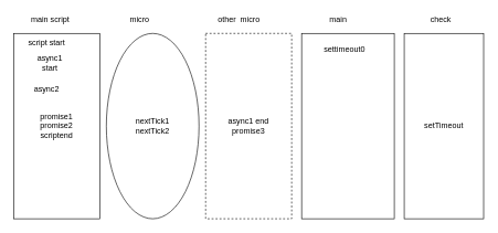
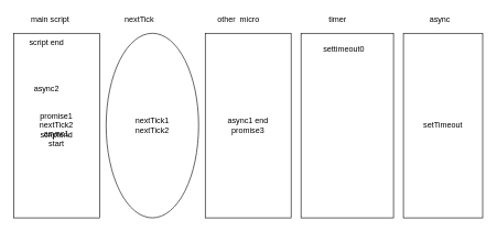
- <mxCell id="8" value="micro" style="text;html=1;align=center;verticalAlign=middle;resizable=0;points=[];autosize=1;strokeColor=none;fillColor=none;" vertex="1" parent="1"><mxGeometry x="180" y="20" width="60" height="20" as="geometry" /></mxCell>
+ <mxCell id="8" value="nextTick" style="text;html=1;align=center;verticalAlign=middle;resizable=0;points=[];autosize=1;strokeColor=none;fillColor=none;" vertex="1" parent="1"><mxGeometry x="180" y="20" width="60" height="20" as="geometry" /></mxCell>
- <mxCell id="10" value="main" style="text;html=1;align=center;verticalAlign=middle;resizable=0;points=[];autosize=1;strokeColor=none;fillColor=none;" vertex="1" parent="1"><mxGeometry x="490" y="20" width="40" height="20" as="geometry" /></mxCell>
+ <mxCell id="10" value="timer" style="text;html=1;align=center;verticalAlign=middle;resizable=0;points=[];autosize=1;strokeColor=none;fillColor=none;" vertex="1" parent="1"><mxGeometry x="490" y="20" width="40" height="20" as="geometry" /></mxCell>
- <mxCell id="11" value="check" style="text;html=1;align=center;verticalAlign=middle;resizable=0;points=[];autosize=1;strokeColor=none;fillColor=none;" vertex="1" parent="1"><mxGeometry x="640" y="20" width="50" height="20" as="geometry" /></mxCell>
+ <mxCell id="11" value="async" style="text;html=1;align=center;verticalAlign=middle;resizable=0;points=[];autosize=1;strokeColor=none;fillColor=none;" vertex="1" parent="1"><mxGeometry x="640" y="20" width="50" height="20" as="geometry" /></mxCell>
- <mxCell id="12" value="script start" style="text;html=1;strokeColor=none;fillColor=none;align=center;verticalAlign=middle;whiteSpace=wrap;rounded=0;" vertex="1" parent="1"><mxGeometry x="40" y="50" width="60" height="30" as="geometry" /></mxCell>
+ <mxCell id="12" value="script end" style="text;html=1;strokeColor=none;fillColor=none;align=center;verticalAlign=middle;whiteSpace=wrap;rounded=0;" vertex="1" parent="1"><mxGeometry x="40" y="50" width="60" height="30" as="geometry" /></mxCell>
- <mxCell id="14" value="async1 start" style="text;html=1;strokeColor=none;fillColor=none;align=center;verticalAlign=middle;whiteSpace=wrap;rounded=0;" vertex="1" parent="1"><mxGeometry x="45" y="80" width="60" height="30" as="geometry" /></mxCell>
+ <mxCell id="14" value="async1 start" style="text;html=1;strokeColor=none;fillColor=none;align=center;verticalAlign=middle;whiteSpace=wrap;rounded=0;" vertex="1" parent="1"><mxGeometry x="55" y="195" width="60" height="30" as="geometry" /></mxCell>
- <mxCell id="2" value="promise1&lt;br&gt;promise2&lt;br&gt;scriptend" style="rounded=0;whiteSpace=wrap;html=1;" vertex="1" parent="1"><mxGeometry x="20" y="50" width="130" height="280" as="geometry" /></mxCell>
+ <mxCell id="2" value="promise1&lt;br&gt;nextTick2&lt;br&gt;scriptend" style="rounded=0;whiteSpace=wrap;html=1;" vertex="1" parent="1"><mxGeometry x="20" y="50" width="130" height="280" as="geometry" /></mxCell>
- <mxCell id="4" value="async1 end&lt;br&gt;promise3" style="rounded=0;whiteSpace=wrap;html=1;dashed=1;" vertex="1" parent="1"><mxGeometry x="310" y="50" width="130" height="280" as="geometry" /></mxCell>
+ <mxCell id="4" value="async1 end&lt;br&gt;promise3" style="rounded=0;whiteSpace=wrap;html=1;" vertex="1" parent="1"><mxGeometry x="310" y="50" width="130" height="280" as="geometry" /></mxCell>
